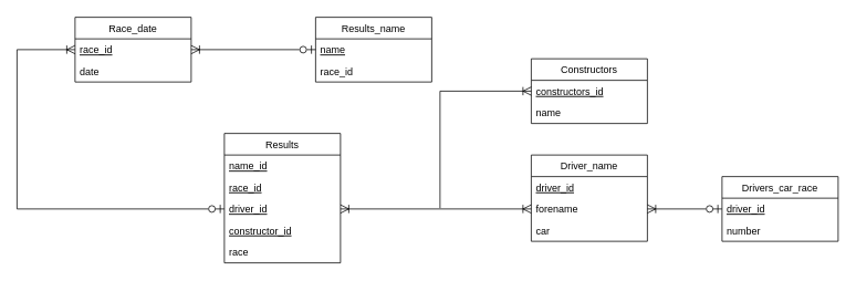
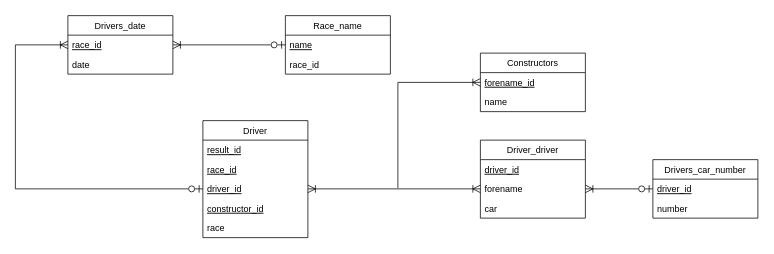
- <mxCell id="15" value="Race_date" style="swimlane;fontStyle=0;childLayout=stackLayout;horizontal=1;startSize=26;fillColor=none;horizontalStack=0;resizeParent=1;resizeParentMax=0;resizeLast=0;collapsible=1;marginBottom=0;" vertex="1" parent="1"><mxGeometry x="90" y="20" width="140" height="78" as="geometry" /></mxCell>
+ <mxCell id="15" value="Drivers_date" style="swimlane;fontStyle=0;childLayout=stackLayout;horizontal=1;startSize=26;fillColor=none;horizontalStack=0;resizeParent=1;resizeParentMax=0;resizeLast=0;collapsible=1;marginBottom=0;" vertex="1" parent="1"><mxGeometry x="90" y="20" width="140" height="78" as="geometry" /></mxCell>
- <mxCell id="22" value="Results_name" style="swimlane;fontStyle=0;childLayout=stackLayout;horizontal=1;startSize=26;fillColor=none;horizontalStack=0;resizeParent=1;resizeParentMax=0;resizeLast=0;collapsible=1;marginBottom=0;" vertex="1" parent="1"><mxGeometry x="380" y="20" width="140" height="78" as="geometry" /></mxCell>
+ <mxCell id="22" value="Race_name" style="swimlane;fontStyle=0;childLayout=stackLayout;horizontal=1;startSize=26;fillColor=none;horizontalStack=0;resizeParent=1;resizeParentMax=0;resizeLast=0;collapsible=1;marginBottom=0;" vertex="1" parent="1"><mxGeometry x="380" y="20" width="140" height="78" as="geometry" /></mxCell>
- <mxCell id="13" value="constructors_id" style="text;strokeColor=none;fillColor=none;align=left;verticalAlign=top;spacingLeft=4;spacingRight=4;overflow=hidden;rotatable=0;points=[[0,0.5],[1,0.5]];portConstraint=eastwest;fontStyle=4" vertex="1" parent="12"><mxGeometry y="26" width="140" height="26" as="geometry" /></mxCell>
+ <mxCell id="13" value="forename_id" style="text;strokeColor=none;fillColor=none;align=left;verticalAlign=top;spacingLeft=4;spacingRight=4;overflow=hidden;rotatable=0;points=[[0,0.5],[1,0.5]];portConstraint=eastwest;fontStyle=4" vertex="1" parent="12"><mxGeometry y="26" width="140" height="26" as="geometry" /></mxCell>
- <mxCell id="6" value="Results" style="swimlane;fontStyle=0;childLayout=stackLayout;horizontal=1;startSize=26;fillColor=none;horizontalStack=0;resizeParent=1;resizeParentMax=0;resizeLast=0;collapsible=1;marginBottom=0;" vertex="1" parent="1"><mxGeometry x="270" y="160" width="140" height="156" as="geometry" /></mxCell>
+ <mxCell id="6" value="Driver" style="swimlane;fontStyle=0;childLayout=stackLayout;horizontal=1;startSize=26;fillColor=none;horizontalStack=0;resizeParent=1;resizeParentMax=0;resizeLast=0;collapsible=1;marginBottom=0;" vertex="1" parent="1"><mxGeometry x="270" y="160" width="140" height="156" as="geometry" /></mxCell>
- <mxCell id="7" value="name_id" style="text;strokeColor=none;fillColor=none;align=left;verticalAlign=top;spacingLeft=4;spacingRight=4;overflow=hidden;rotatable=0;points=[[0,0.5],[1,0.5]];portConstraint=eastwest;fontStyle=4" vertex="1" parent="6"><mxGeometry y="26" width="140" height="26" as="geometry" /></mxCell>
+ <mxCell id="7" value="result_id" style="text;strokeColor=none;fillColor=none;align=left;verticalAlign=top;spacingLeft=4;spacingRight=4;overflow=hidden;rotatable=0;points=[[0,0.5],[1,0.5]];portConstraint=eastwest;fontStyle=4" vertex="1" parent="6"><mxGeometry y="26" width="140" height="26" as="geometry" /></mxCell>
- <mxCell id="2" value="Driver_name" style="swimlane;fontStyle=0;childLayout=stackLayout;horizontal=1;startSize=26;fillColor=none;horizontalStack=0;resizeParent=1;resizeParentMax=0;resizeLast=0;collapsible=1;marginBottom=0;" vertex="1" parent="1"><mxGeometry x="640" y="186" width="140" height="104" as="geometry" /></mxCell>
+ <mxCell id="2" value="Driver_driver" style="swimlane;fontStyle=0;childLayout=stackLayout;horizontal=1;startSize=26;fillColor=none;horizontalStack=0;resizeParent=1;resizeParentMax=0;resizeLast=0;collapsible=1;marginBottom=0;" vertex="1" parent="1"><mxGeometry x="640" y="186" width="140" height="104" as="geometry" /></mxCell>
- <mxCell id="19" value="Drivers_car_race" style="swimlane;fontStyle=0;childLayout=stackLayout;horizontal=1;startSize=26;fillColor=none;horizontalStack=0;resizeParent=1;resizeParentMax=0;resizeLast=0;collapsible=1;marginBottom=0;" vertex="1" parent="1"><mxGeometry x="870" y="212" width="140" height="78" as="geometry" /></mxCell>
+ <mxCell id="19" value="Drivers_car_number" style="swimlane;fontStyle=0;childLayout=stackLayout;horizontal=1;startSize=26;fillColor=none;horizontalStack=0;resizeParent=1;resizeParentMax=0;resizeLast=0;collapsible=1;marginBottom=0;" vertex="1" parent="1"><mxGeometry x="870" y="212" width="140" height="78" as="geometry" /></mxCell>
